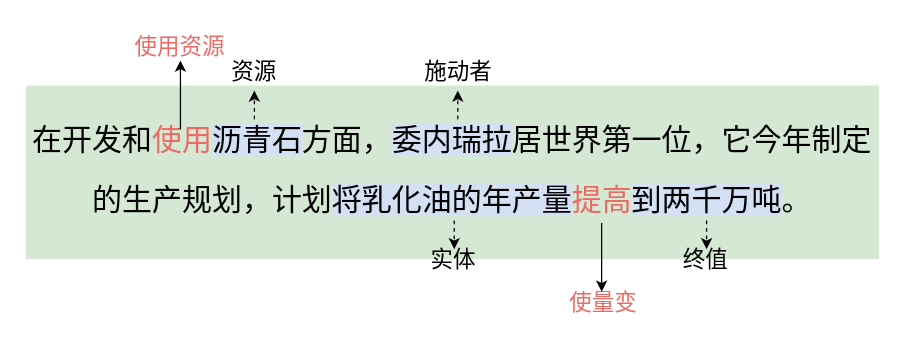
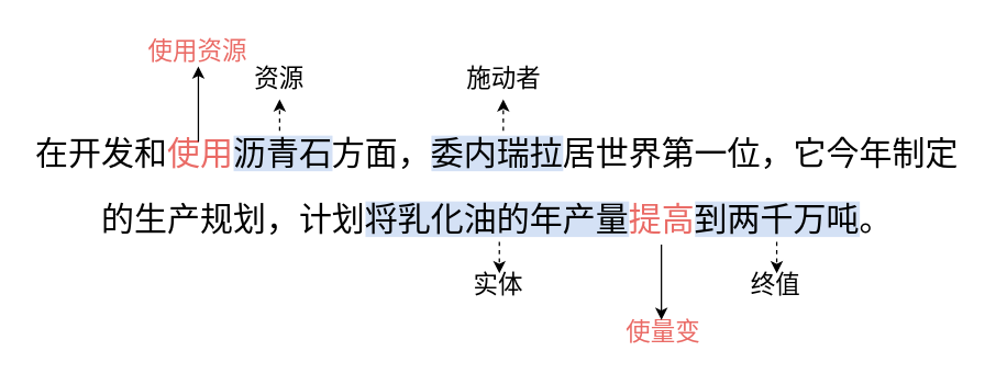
- <mxCell id="2" value="&lt;p style=&quot;line-height: 360%;&quot;&gt;&lt;font face=&quot;宋体-简&quot; style=&quot;font-size: 24px;&quot;&gt;在开发和&lt;font style=&quot;&quot; color=&quot;#ea6b66&quot;&gt;使用&lt;/font&gt;&lt;span style=&quot;border-color: var(--border-color); background-color: rgb(212, 225, 245);&quot;&gt;沥青石&lt;/span&gt;方面，&lt;span style=&quot;border-color: var(--border-color); background-color: rgb(212, 225, 245);&quot;&gt;委内瑞拉&lt;/span&gt;居世界第一位，它今年制定的生产规划，计划&lt;span style=&quot;border-color: var(--border-color); background-color: rgb(212, 225, 245);&quot;&gt;将乳化油的年产量&lt;/span&gt;&lt;font style=&quot;&quot; color=&quot;#ea6b66&quot;&gt;提高&lt;/font&gt;&lt;span style=&quot;border-color: var(--border-color); background-color: rgb(212, 225, 245);&quot;&gt;到两千万吨&lt;/span&gt;。&lt;/font&gt;&lt;/p&gt;" style="rounded=0;whiteSpace=wrap;html=1;strokeColor=none;fillColor=#d5e8d4;" parent="1" vertex="1"><mxGeometry x="20" y="68" width="683" height="139" as="geometry" /></mxCell>
+ <mxCell id="2" value="&lt;p style=&quot;line-height: 360%;&quot;&gt;&lt;font face=&quot;宋体-简&quot; style=&quot;font-size: 24px;&quot;&gt;在开发和&lt;font style=&quot;&quot; color=&quot;#ea6b66&quot;&gt;使用&lt;/font&gt;&lt;span style=&quot;border-color: var(--border-color); background-color: rgb(212, 225, 245);&quot;&gt;沥青石&lt;/span&gt;方面，&lt;span style=&quot;border-color: var(--border-color); background-color: rgb(212, 225, 245);&quot;&gt;委内瑞拉&lt;/span&gt;居世界第一位，它今年制定的生产规划，计划&lt;span style=&quot;border-color: var(--border-color); background-color: rgb(212, 225, 245);&quot;&gt;将乳化油的年产量&lt;/span&gt;&lt;font style=&quot;&quot; color=&quot;#ea6b66&quot;&gt;提高&lt;/font&gt;&lt;span style=&quot;border-color: var(--border-color); background-color: rgb(212, 225, 245);&quot;&gt;到两千万吨&lt;/span&gt;。&lt;/font&gt;&lt;/p&gt;" style="rounded=0;whiteSpace=wrap;html=1;strokeColor=none;" parent="1" vertex="1"><mxGeometry x="20" y="68" width="683" height="139" as="geometry" /></mxCell>
